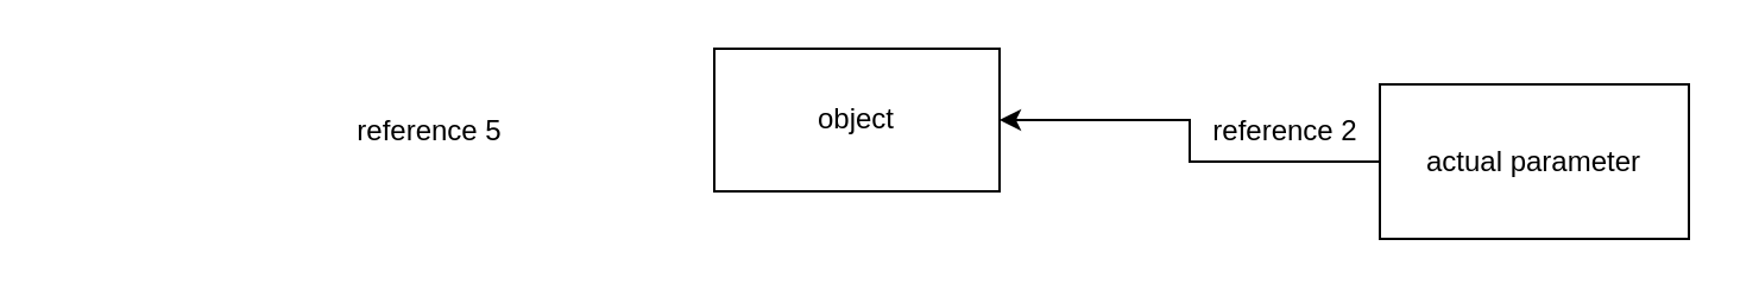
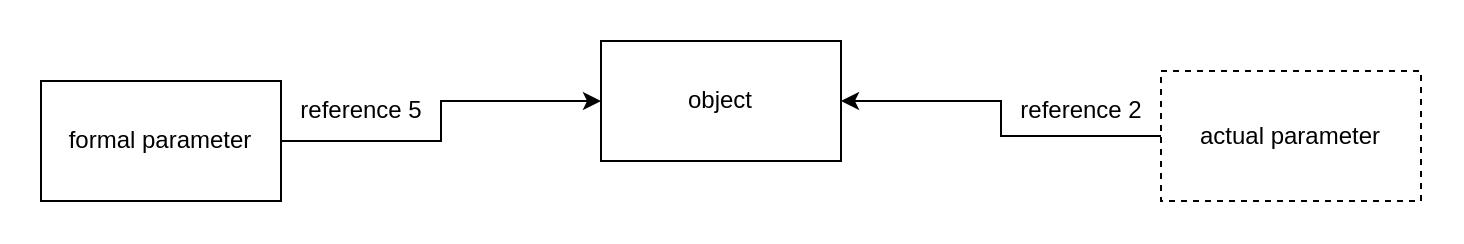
+ <mxCell id="3" style="edgeStyle=orthogonalEdgeStyle;rounded=0;orthogonalLoop=1;jettySize=auto;html=1;" edge="1" parent="1" source="4" target="2"><mxGeometry relative="1" as="geometry" /></mxCell>
- <mxCell id="6" value="actual parameter" style="rounded=0;whiteSpace=wrap;html=1;" vertex="1" parent="1"><mxGeometry x="580" y="35" width="130" height="65" as="geometry" /></mxCell>
+ <mxCell id="6" value="actual parameter" style="rounded=0;whiteSpace=wrap;html=1;dashed=1;" vertex="1" parent="1"><mxGeometry x="580" y="35" width="130" height="65" as="geometry" /></mxCell>
+ <mxCell id="4" value="formal parameter" style="rounded=0;whiteSpace=wrap;html=1;" vertex="1" parent="1"><mxGeometry x="20" y="40" width="120" height="60" as="geometry" /></mxCell>
